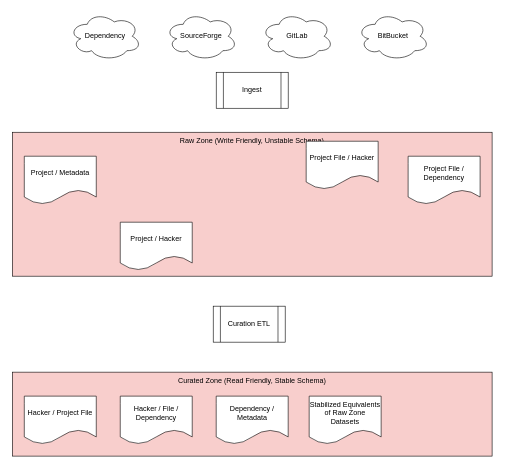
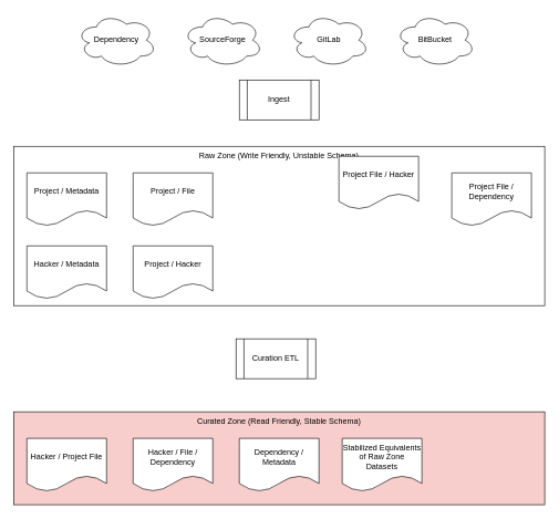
+ <mxCell id="4" value="Project / File" style="shape=document;whiteSpace=wrap;html=1;boundedLbl=1;" vertex="1" parent="1"><mxGeometry x="200" y="260" width="120" height="80" as="geometry" /></mxCell>
- <mxCell id="2" value="Raw Zone (Write Friendly, Unstable Schema)" style="rounded=0;whiteSpace=wrap;html=1;verticalAlign=top;fillColor=#f8cecc;" vertex="1" parent="1"><mxGeometry x="20" y="220" width="800" height="240" as="geometry" /></mxCell>
+ <mxCell id="2" value="Raw Zone (Write Friendly, Unstable Schema)" style="rounded=0;whiteSpace=wrap;html=1;verticalAlign=top;" vertex="1" parent="1"><mxGeometry x="20" y="220" width="800" height="240" as="geometry" /></mxCell>
+ <mxCell id="16" value="Hacker / Metadata" style="shape=document;whiteSpace=wrap;html=1;boundedLbl=1;" vertex="1" parent="1"><mxGeometry x="40" y="370" width="120" height="80" as="geometry" /></mxCell>
